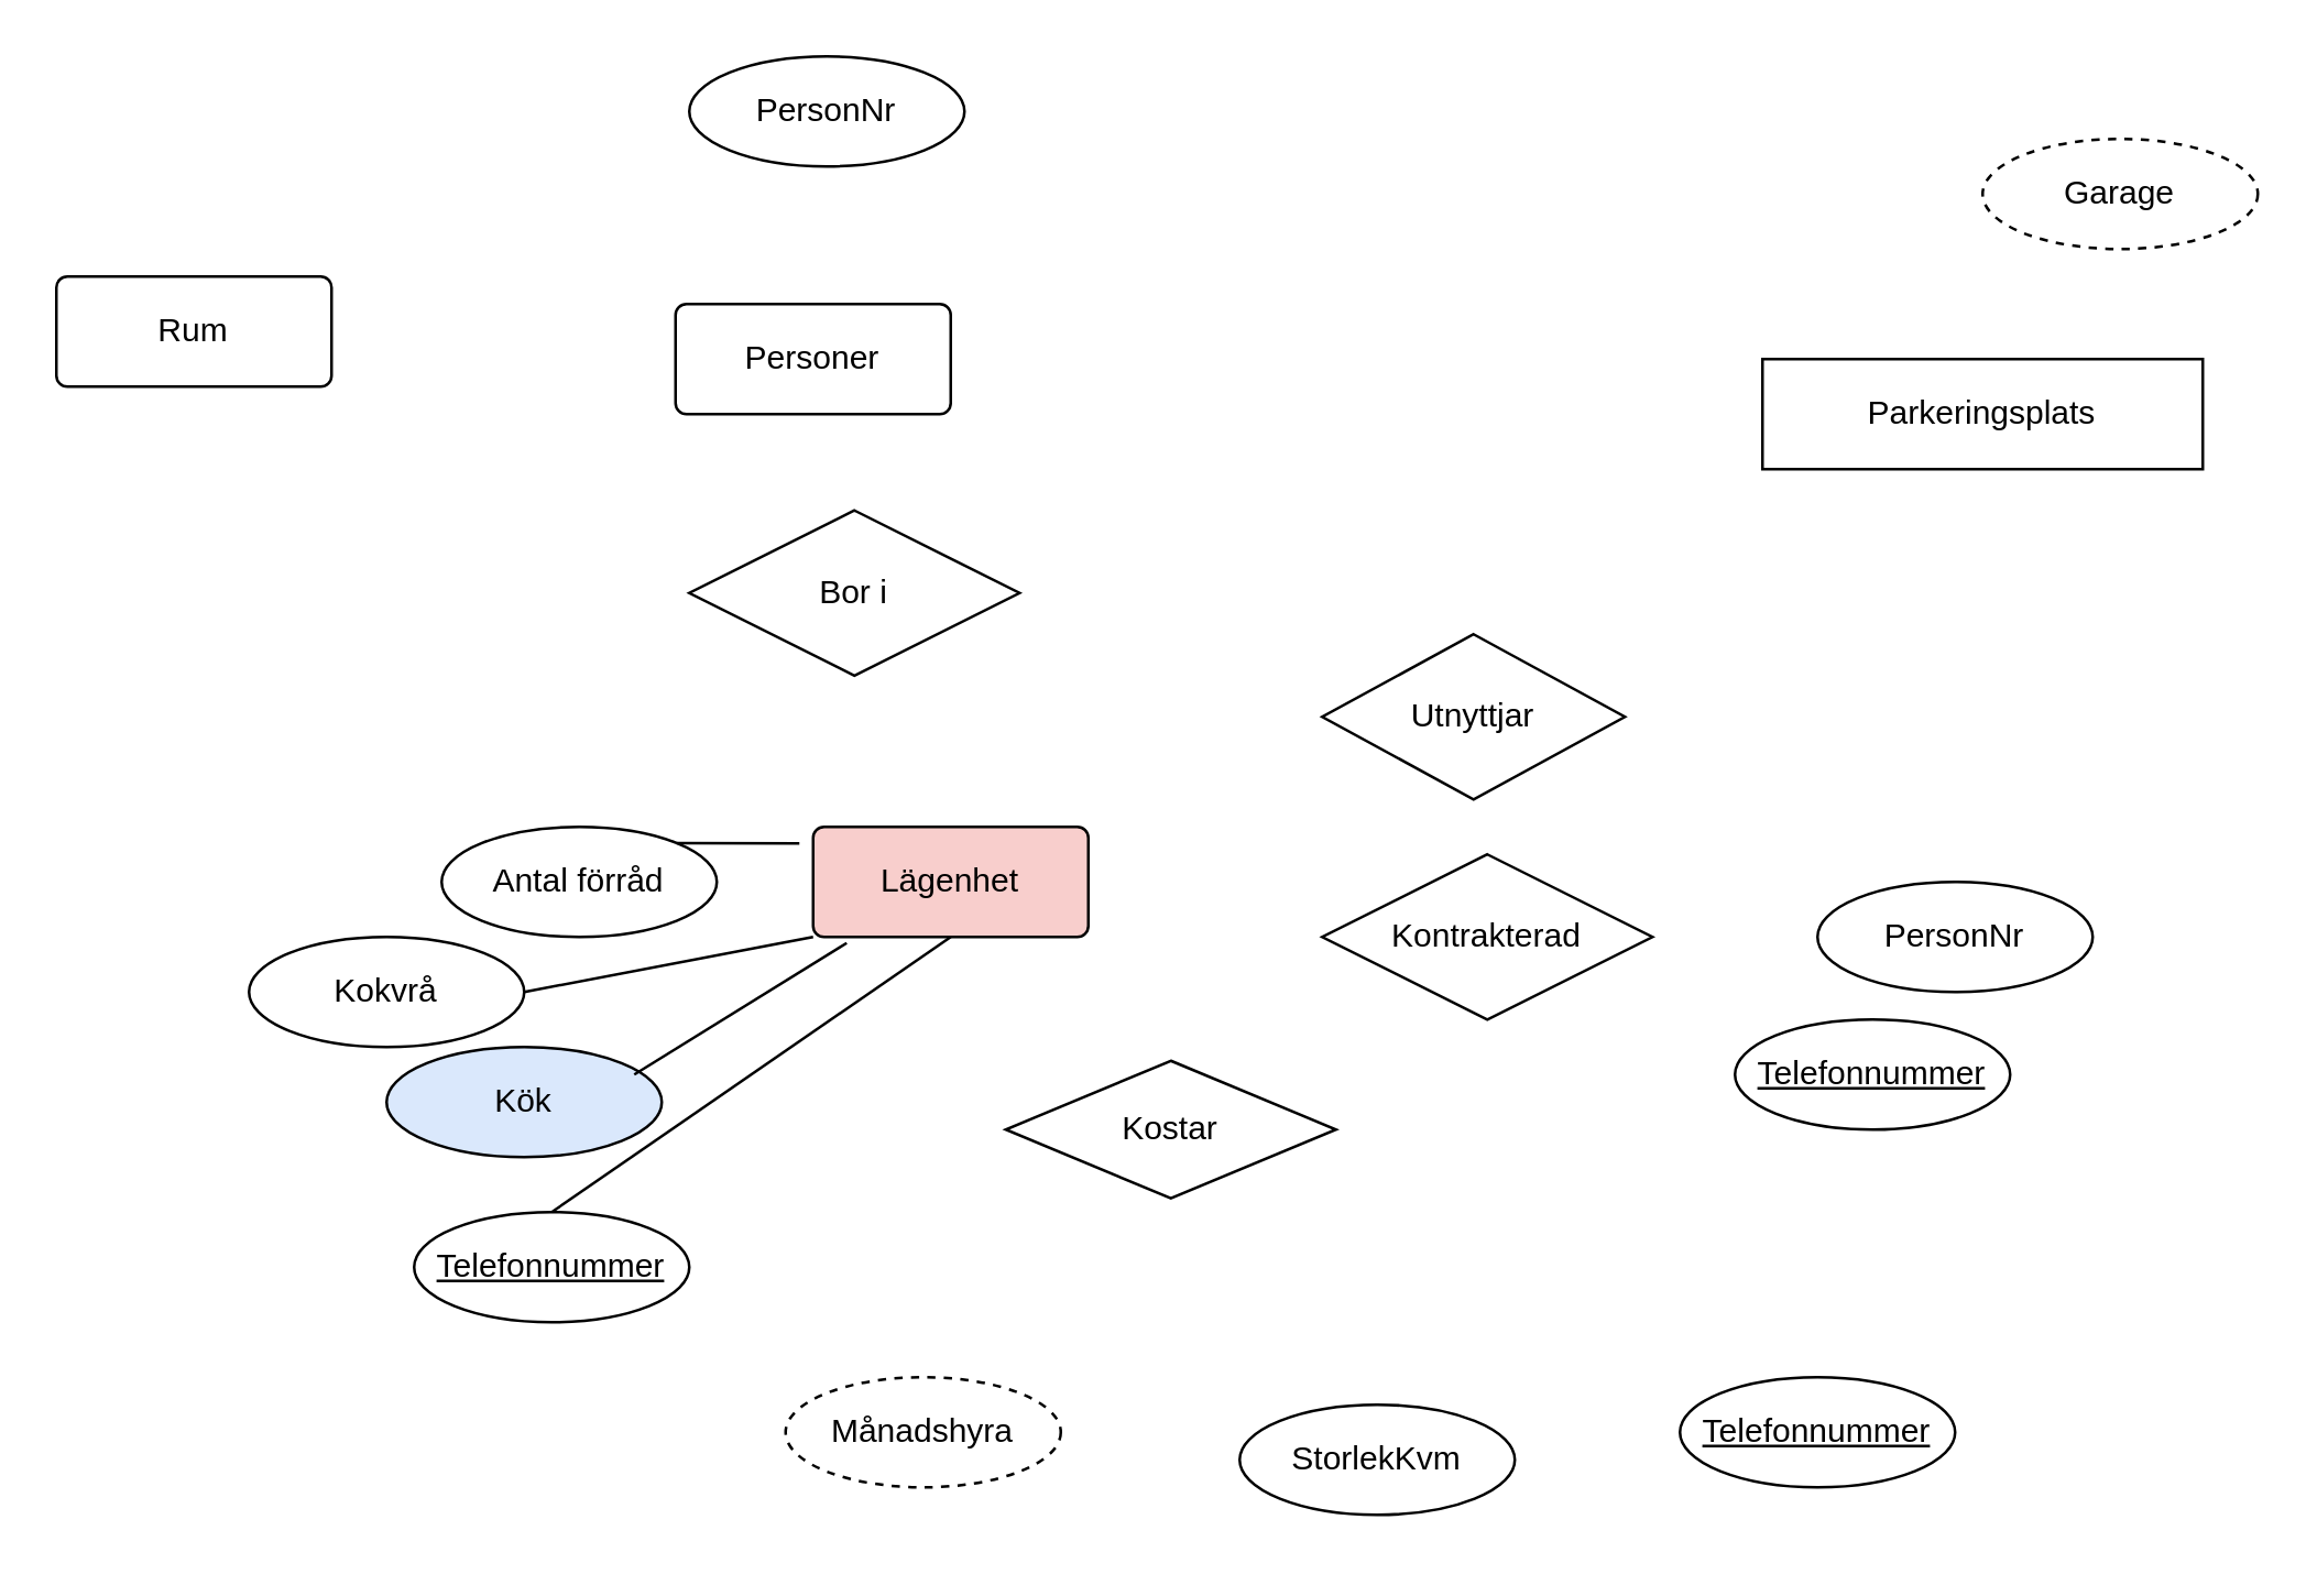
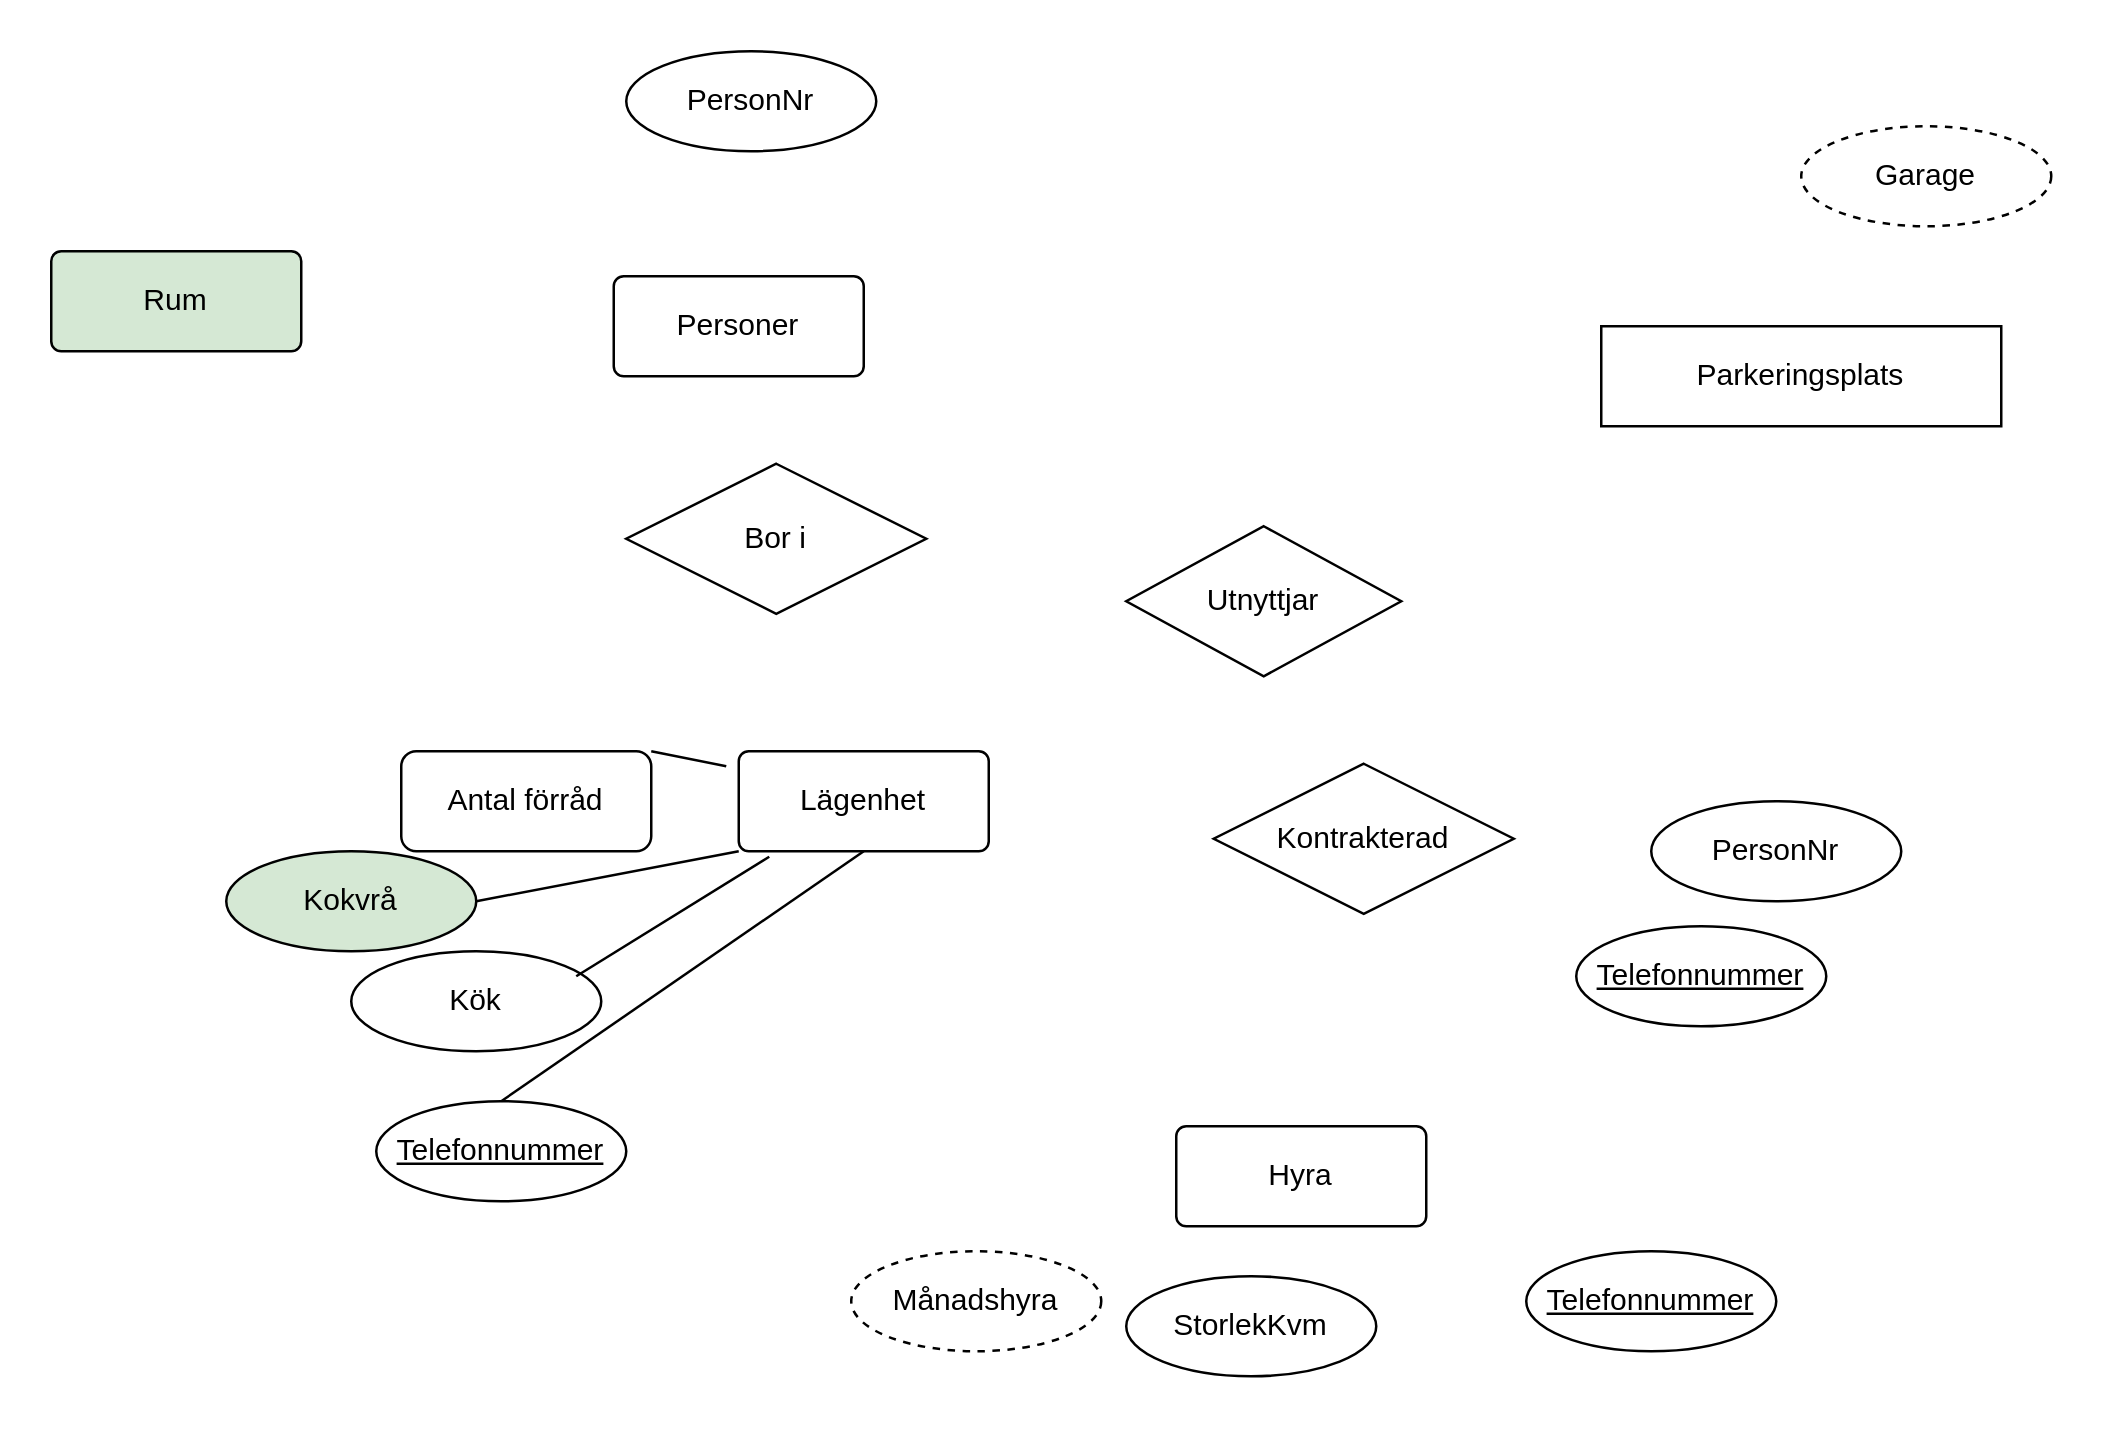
- <mxCell id="4" value="Rum" style="rounded=1;arcSize=10;whiteSpace=wrap;html=1;align=center;" vertex="1" parent="1"><mxGeometry x="20" y="100" width="100" height="40" as="geometry" /></mxCell>
+ <mxCell id="4" value="Rum" style="rounded=1;arcSize=10;whiteSpace=wrap;html=1;align=center;fillColor=#d5e8d4;" vertex="1" parent="1"><mxGeometry x="20" y="100" width="100" height="40" as="geometry" /></mxCell>
- <mxCell id="23" value="Utnyttjar" style="shape=rhombus;perimeter=rhombusPerimeter;whiteSpace=wrap;html=1;align=center;" vertex="1" parent="1"><mxGeometry x="480" y="230" width="110" height="60" as="geometry" /></mxCell>
+ <mxCell id="23" value="Utnyttjar" style="shape=rhombus;perimeter=rhombusPerimeter;whiteSpace=wrap;html=1;align=center;" vertex="1" parent="1"><mxGeometry x="450" y="210" width="110" height="60" as="geometry" /></mxCell>
- <mxCell id="7" value="Antal förråd" style="ellipse;whiteSpace=wrap;html=1;align=center;" vertex="1" parent="1"><mxGeometry x="160" y="300" width="100" height="40" as="geometry" /></mxCell>
+ <mxCell id="7" value="Antal förråd" style="whiteSpace=wrap;html=1;align=center;rounded=1;" vertex="1" parent="1"><mxGeometry x="160" y="300" width="100" height="40" as="geometry" /></mxCell>
- <mxCell id="2" value="Lägenhet" style="rounded=1;arcSize=10;whiteSpace=wrap;html=1;align=center;fillColor=#f8cecc;" vertex="1" parent="1"><mxGeometry x="295" y="300" width="100" height="40" as="geometry" /></mxCell>
+ <mxCell id="2" value="Lägenhet" style="rounded=1;arcSize=10;whiteSpace=wrap;html=1;align=center;" vertex="1" parent="1"><mxGeometry x="295" y="300" width="100" height="40" as="geometry" /></mxCell>
- <mxCell id="16" value="Kontrakterad" style="shape=rhombus;perimeter=rhombusPerimeter;whiteSpace=wrap;html=1;align=center;" vertex="1" parent="1"><mxGeometry x="480" y="310" width="120" height="60" as="geometry" /></mxCell>
+ <mxCell id="16" value="Kontrakterad" style="shape=rhombus;perimeter=rhombusPerimeter;whiteSpace=wrap;html=1;align=center;" vertex="1" parent="1"><mxGeometry x="485" y="305" width="120" height="60" as="geometry" /></mxCell>
- <mxCell id="6" value="Kokvrå" style="ellipse;whiteSpace=wrap;html=1;align=center;" vertex="1" parent="1"><mxGeometry x="90" y="340" width="100" height="40" as="geometry" /></mxCell>
+ <mxCell id="6" value="Kokvrå" style="ellipse;whiteSpace=wrap;html=1;align=center;fillColor=#d5e8d4;" vertex="1" parent="1"><mxGeometry x="90" y="340" width="100" height="40" as="geometry" /></mxCell>
- <mxCell id="5" value="Kök" style="ellipse;whiteSpace=wrap;html=1;align=center;fillColor=#dae8fc;" vertex="1" parent="1"><mxGeometry x="140" y="380" width="100" height="40" as="geometry" /></mxCell>
+ <mxCell id="5" value="Kök" style="ellipse;whiteSpace=wrap;html=1;align=center;" vertex="1" parent="1"><mxGeometry x="140" y="380" width="100" height="40" as="geometry" /></mxCell>
- <mxCell id="19" value="Kostar" style="shape=rhombus;perimeter=rhombusPerimeter;whiteSpace=wrap;html=1;align=center;" vertex="1" parent="1"><mxGeometry x="365" y="385" width="120" height="50" as="geometry" /></mxCell>
+ <mxCell id="20" value="Hyra" style="rounded=1;arcSize=10;whiteSpace=wrap;html=1;align=center;" vertex="1" parent="1"><mxGeometry x="470" y="450" width="100" height="40" as="geometry" /></mxCell>
- <mxCell id="22" value="Månadshyra" style="ellipse;whiteSpace=wrap;html=1;align=center;dashed=1;" vertex="1" parent="1"><mxGeometry x="285" y="500" width="100" height="40" as="geometry" /></mxCell>
+ <mxCell id="22" value="Månadshyra" style="ellipse;whiteSpace=wrap;html=1;align=center;dashed=1;" vertex="1" parent="1"><mxGeometry x="340" y="500" width="100" height="40" as="geometry" /></mxCell>
